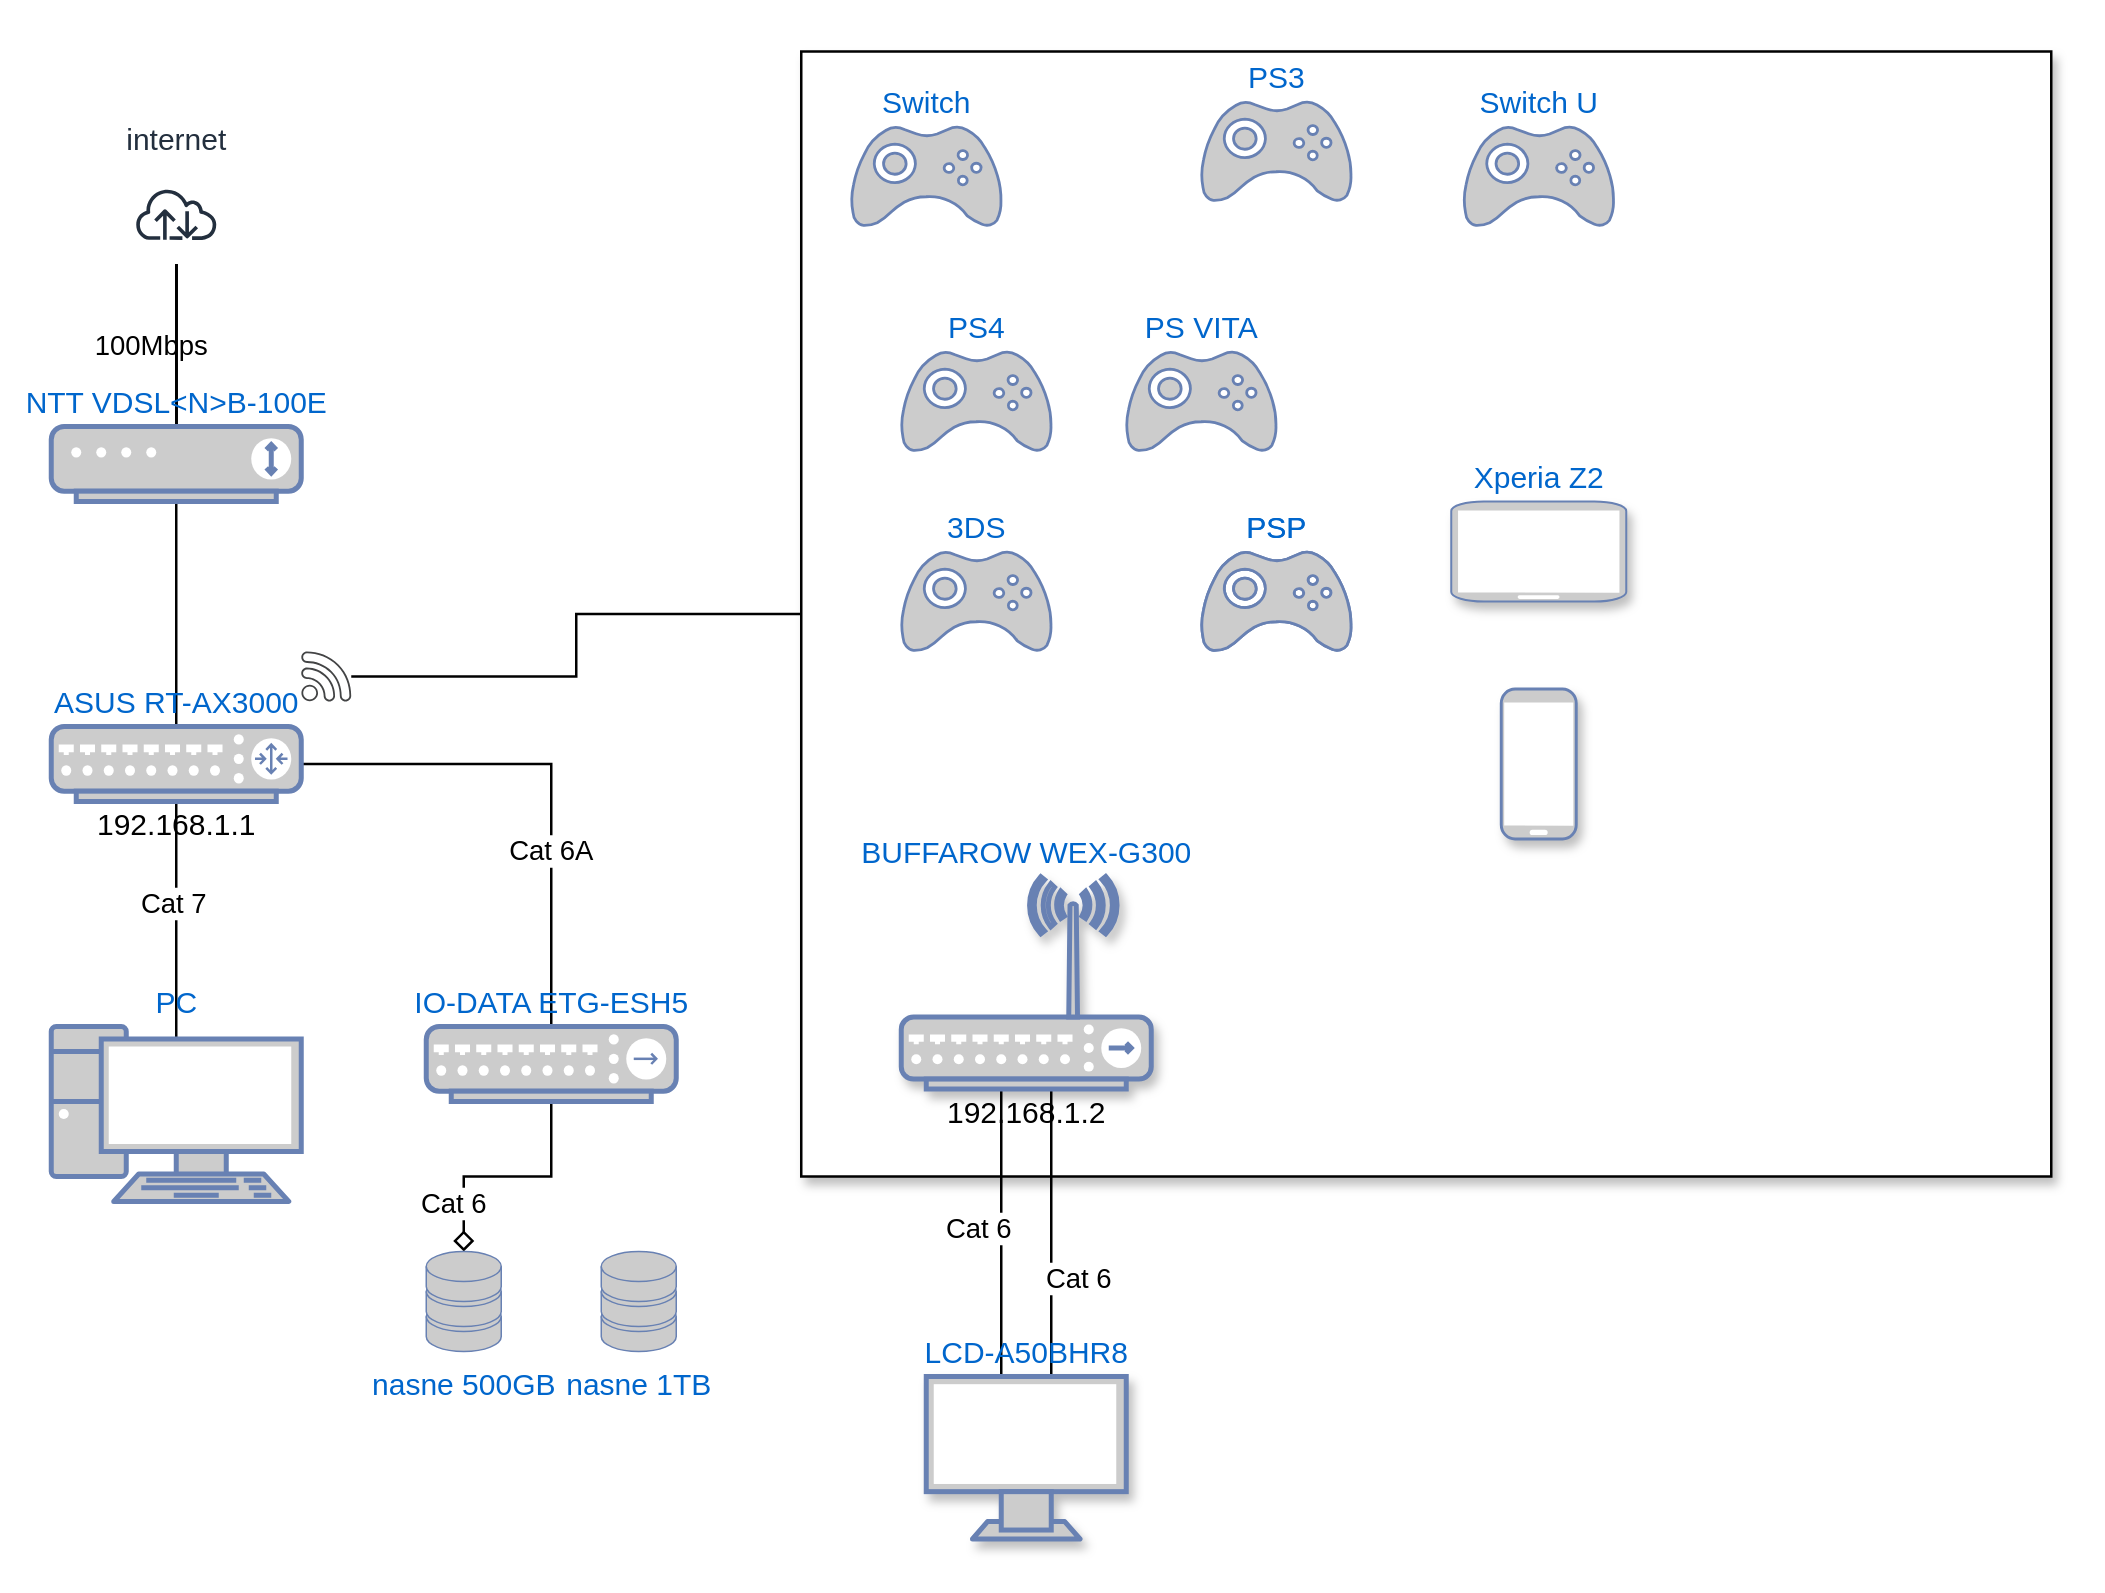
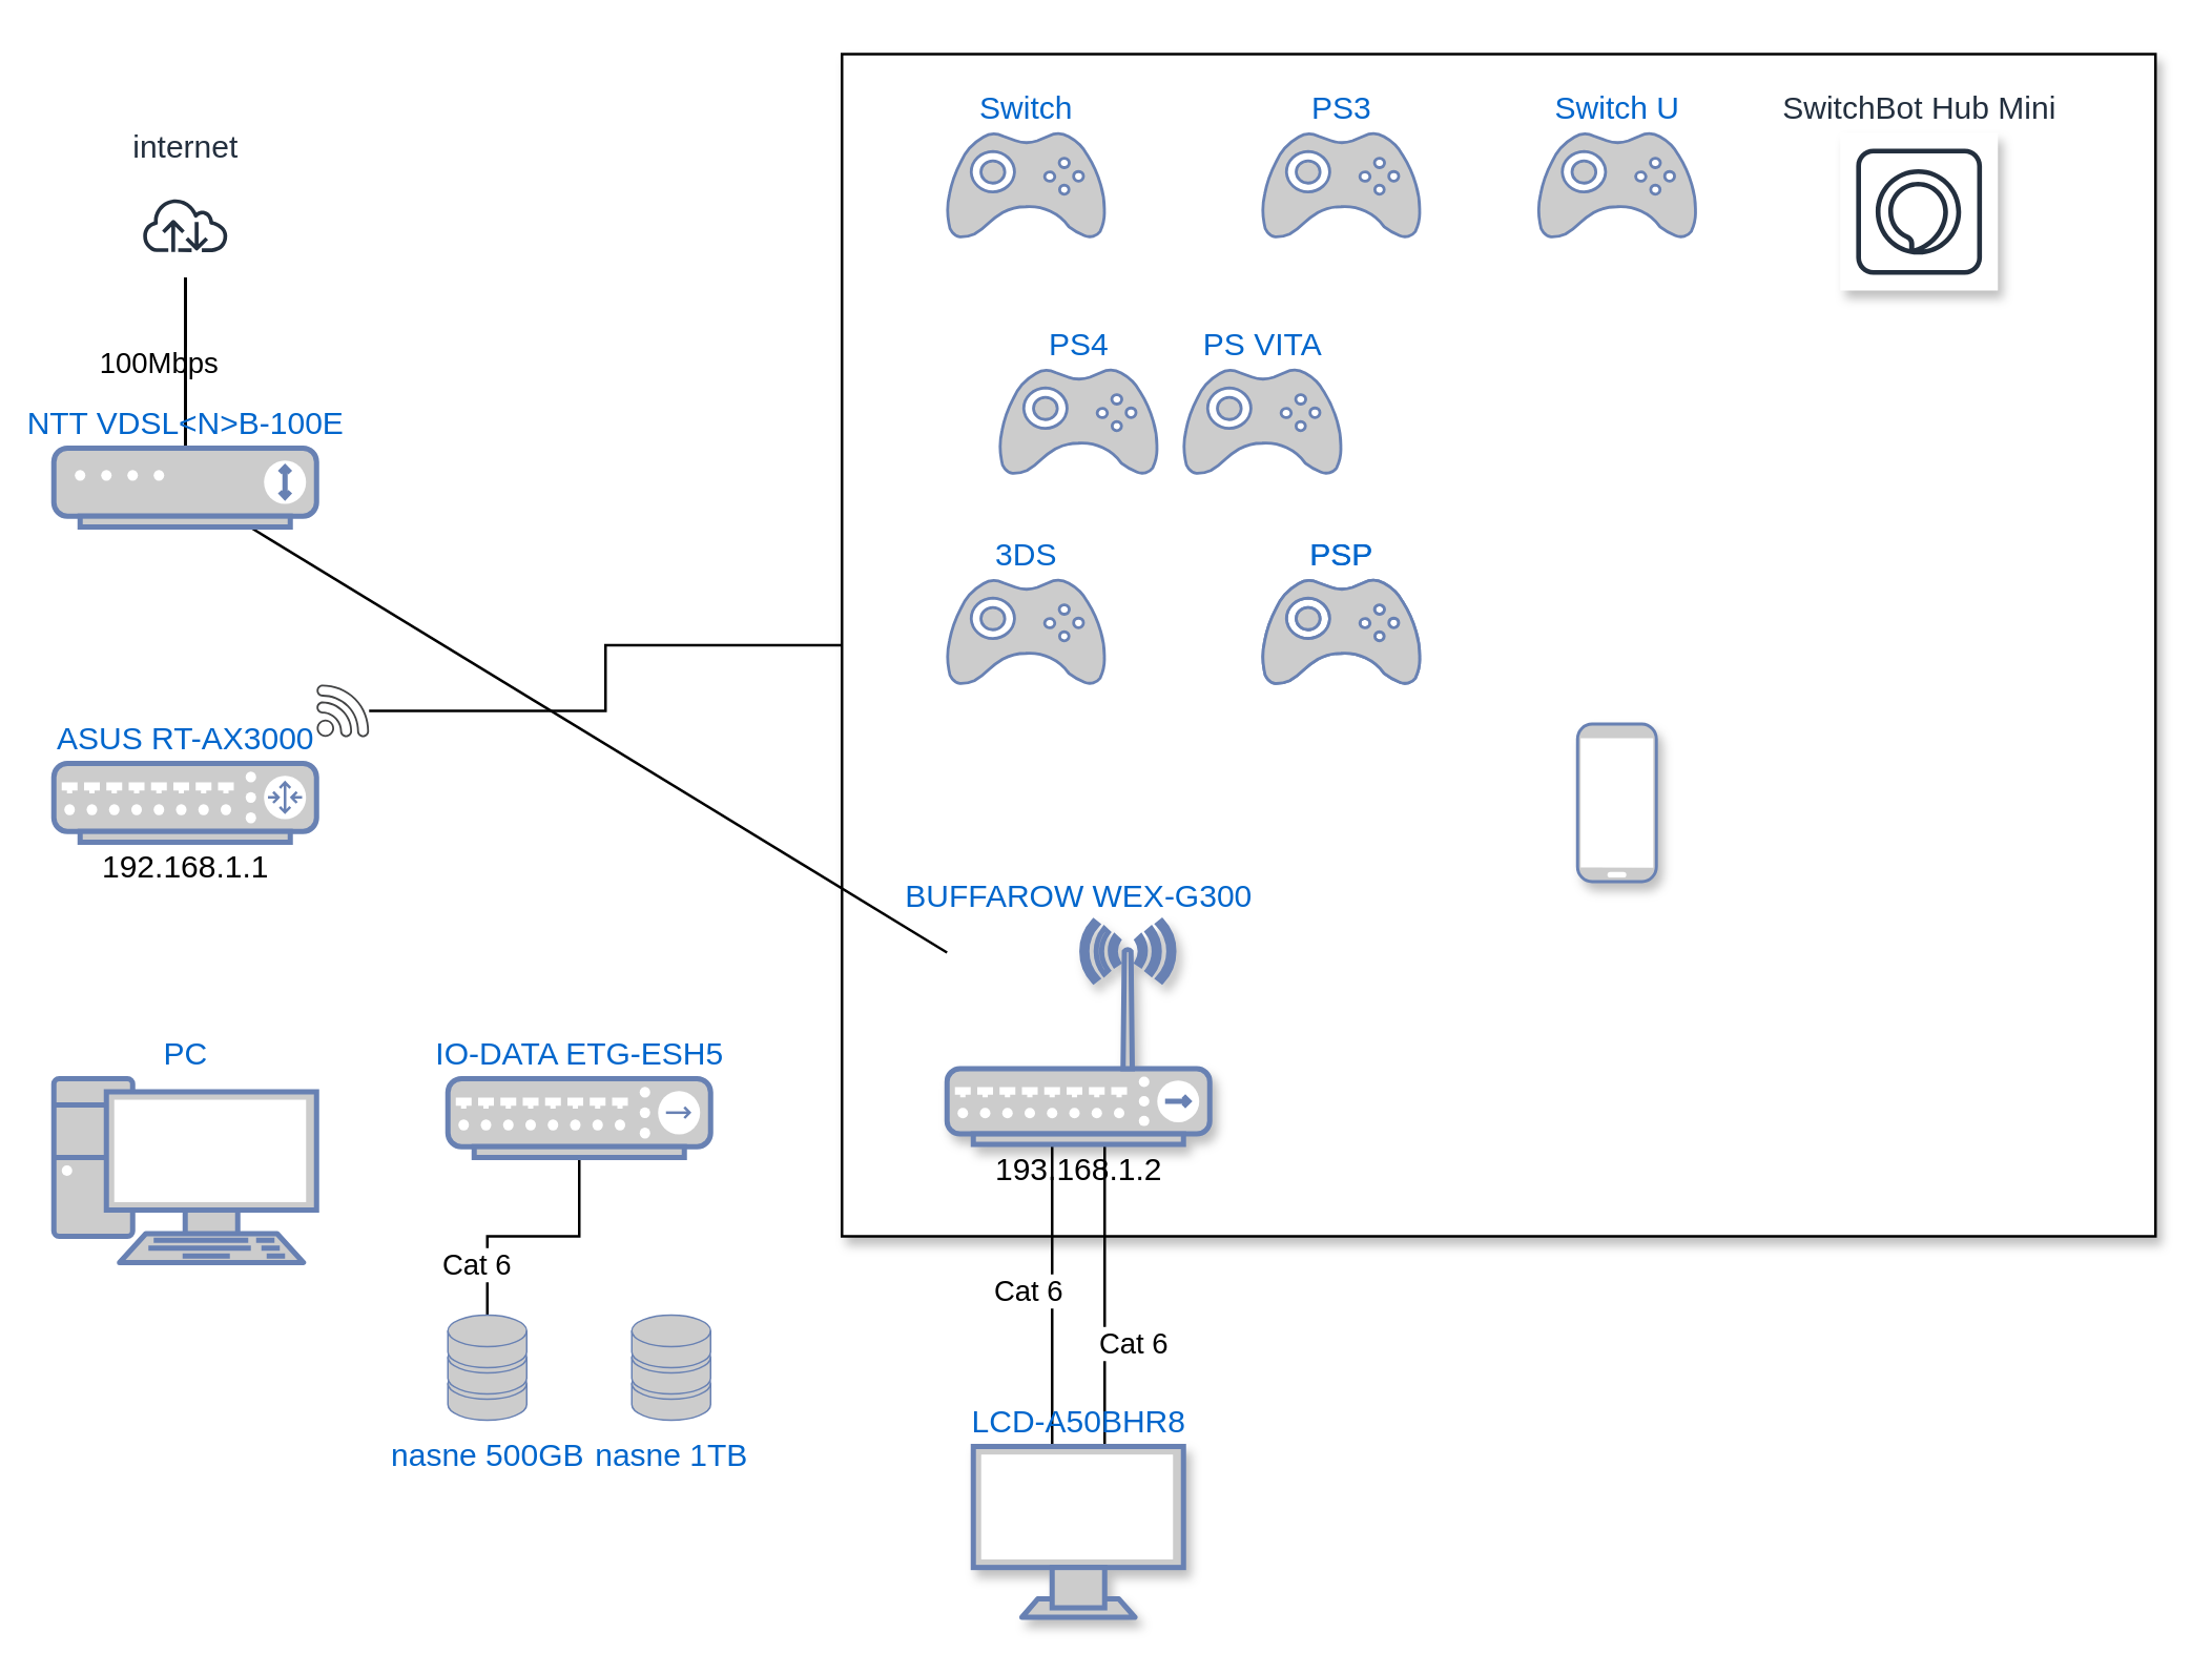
- <mxCell id="28" value="PS3" style="fontColor=#0066CC;verticalAlign=bottom;verticalLabelPosition=top;labelPosition=center;align=center;html=1;outlineConnect=0;fillColor=#CCCCCC;strokeColor=#6881B3;gradientColor=none;gradientDirection=north;strokeWidth=2;shape=mxgraph.networks.gamepad;shadow=0;labelBackgroundColor=none;" vertex="1" parent="1"><mxGeometry x="480" y="40" width="60" height="40" as="geometry" /></mxCell>
+ <mxCell id="28" value="PS3" style="fontColor=#0066CC;verticalAlign=bottom;verticalLabelPosition=top;labelPosition=center;align=center;html=1;outlineConnect=0;fillColor=#CCCCCC;strokeColor=#6881B3;gradientColor=none;gradientDirection=north;strokeWidth=2;shape=mxgraph.networks.gamepad;shadow=0;labelBackgroundColor=none;" vertex="1" parent="1"><mxGeometry x="480" y="50" width="60" height="40" as="geometry" /></mxCell>
- <mxCell id="30" value="Switch" style="fontColor=#0066CC;verticalAlign=bottom;verticalLabelPosition=top;labelPosition=center;align=center;html=1;outlineConnect=0;fillColor=#CCCCCC;strokeColor=#6881B3;gradientColor=none;gradientDirection=north;strokeWidth=2;shape=mxgraph.networks.gamepad;shadow=0;labelBackgroundColor=none;" vertex="1" parent="1"><mxGeometry x="340" y="50" width="60" height="40" as="geometry" /></mxCell>
+ <mxCell id="30" value="Switch" style="fontColor=#0066CC;verticalAlign=bottom;verticalLabelPosition=top;labelPosition=center;align=center;html=1;outlineConnect=0;fillColor=#CCCCCC;strokeColor=#6881B3;gradientColor=none;gradientDirection=north;strokeWidth=2;shape=mxgraph.networks.gamepad;shadow=0;labelBackgroundColor=none;" vertex="1" parent="1"><mxGeometry x="360" y="50" width="60" height="40" as="geometry" /></mxCell>
+ <mxCell id="42" value="SwitchBot Hub Mini" style="outlineConnect=0;fontColor=#232F3E;gradientColor=none;strokeColor=#232F3E;fillColor=#ffffff;dashed=0;verticalLabelPosition=top;verticalAlign=bottom;align=center;html=1;fontSize=12;fontStyle=0;aspect=fixed;shape=mxgraph.aws4.resourceIcon;resIcon=mxgraph.aws4.alexa_voice_service;shadow=1;labelBackgroundColor=none;labelPosition=center;" vertex="1" parent="1"><mxGeometry x="700" y="50" width="60" height="60" as="geometry" /></mxCell>
- <mxCell id="26" value="&lt;div&gt;PS4&lt;/div&gt;" style="fontColor=#0066CC;verticalAlign=bottom;verticalLabelPosition=top;labelPosition=center;align=center;html=1;outlineConnect=0;fillColor=#CCCCCC;strokeColor=#6881B3;gradientColor=none;gradientDirection=north;strokeWidth=2;shape=mxgraph.networks.gamepad;shadow=0;labelBackgroundColor=none;" vertex="1" parent="1"><mxGeometry x="360" y="140" width="60" height="40" as="geometry" /></mxCell>
+ <mxCell id="26" value="&lt;div&gt;PS4&lt;/div&gt;" style="fontColor=#0066CC;verticalAlign=bottom;verticalLabelPosition=top;labelPosition=center;align=center;html=1;outlineConnect=0;fillColor=#CCCCCC;strokeColor=#6881B3;gradientColor=none;gradientDirection=north;strokeWidth=2;shape=mxgraph.networks.gamepad;shadow=0;labelBackgroundColor=none;" vertex="1" parent="1"><mxGeometry x="380" y="140" width="60" height="40" as="geometry" /></mxCell>
- <mxCell id="39" value="Xperia Z2" style="fontColor=#0066CC;verticalAlign=bottom;verticalLabelPosition=top;labelPosition=center;align=center;html=1;outlineConnect=0;fillColor=#CCCCCC;strokeColor=#6881B3;gradientColor=none;gradientDirection=north;strokeWidth=2;shape=mxgraph.networks.mobile;shadow=1;labelBackgroundColor=none;" vertex="1" parent="1"><mxGeometry x="580" y="200" width="70" height="40" as="geometry" /></mxCell>
- <mxCell id="10" style="edgeStyle=none;rounded=0;orthogonalLoop=1;jettySize=auto;html=1;entryX=0.5;entryY=0;entryDx=0;entryDy=0;entryPerimeter=0;endArrow=none;endFill=0;strokeColor=#000000;" edge="1" parent="1" source="11" target="16"><mxGeometry relative="1" as="geometry" /></mxCell>
+ <mxCell id="10" style="edgeStyle=none;rounded=0;orthogonalLoop=1;jettySize=auto;html=1;endArrow=none;endFill=0;strokeColor=#000000;" edge="1" parent="1" source="11" target="36"><mxGeometry relative="1" as="geometry" /></mxCell>
- <mxCell id="14" style="edgeStyle=orthogonalEdgeStyle;rounded=0;orthogonalLoop=1;jettySize=auto;html=1;entryX=0.5;entryY=0;entryDx=0;entryDy=0;entryPerimeter=0;endArrow=none;endFill=0;strokeColor=#000000;" edge="1" parent="1" source="16" target="23"><mxGeometry relative="1" as="geometry" /></mxCell>
- <mxCell id="15" value="Cat 6A" style="edgeLabel;html=1;align=center;verticalAlign=middle;resizable=0;points=[];" vertex="1" connectable="0" parent="14"><mxGeometry x="0.307" y="-1" relative="1" as="geometry"><mxPoint as="offset" /></mxGeometry></mxCell>
- <mxCell id="12" style="edgeStyle=orthogonalEdgeStyle;rounded=0;orthogonalLoop=1;jettySize=auto;html=1;entryX=0.5;entryY=0.07;entryDx=0;entryDy=0;entryPerimeter=0;endArrow=none;endFill=0;strokeColor=#000000;" edge="1" parent="1" source="16" target="20"><mxGeometry relative="1" as="geometry" /></mxCell>
- <mxCell id="13" value="Cat 7" style="edgeLabel;html=1;align=center;verticalAlign=middle;resizable=0;points=[];" vertex="1" connectable="0" parent="12"><mxGeometry x="-0.283" y="-2" relative="1" as="geometry"><mxPoint y="6" as="offset" /></mxGeometry></mxCell>
- <mxCell id="43" value="&lt;div&gt;192.168.1.2&lt;/div&gt;" style="text;html=1;resizable=0;autosize=1;align=center;verticalAlign=middle;points=[];fillColor=none;strokeColor=none;rounded=0;shadow=0;labelBackgroundColor=none;" vertex="1" parent="1"><mxGeometry x="370" y="435" width="80" height="20" as="geometry" /></mxCell>
+ <mxCell id="43" value="&lt;div&gt;193.168.1.2&lt;/div&gt;" style="text;html=1;resizable=0;autosize=1;align=center;verticalAlign=middle;points=[];fillColor=none;strokeColor=none;rounded=0;shadow=0;labelBackgroundColor=none;" vertex="1" parent="1"><mxGeometry x="370" y="435" width="80" height="20" as="geometry" /></mxCell>
- <mxCell id="21" style="edgeStyle=orthogonalEdgeStyle;rounded=0;orthogonalLoop=1;jettySize=auto;html=1;entryX=0.5;entryY=0;entryDx=0;entryDy=0;entryPerimeter=0;endArrow=diamond;endFill=0;strokeColor=#000000;" edge="1" parent="1" source="23" target="24"><mxGeometry relative="1" as="geometry" /></mxCell>
+ <mxCell id="21" style="edgeStyle=orthogonalEdgeStyle;rounded=0;orthogonalLoop=1;jettySize=auto;html=1;entryX=0.5;entryY=0;entryDx=0;entryDy=0;entryPerimeter=0;endArrow=none;endFill=0;strokeColor=#000000;" edge="1" parent="1" source="23" target="24"><mxGeometry relative="1" as="geometry" /></mxCell>
